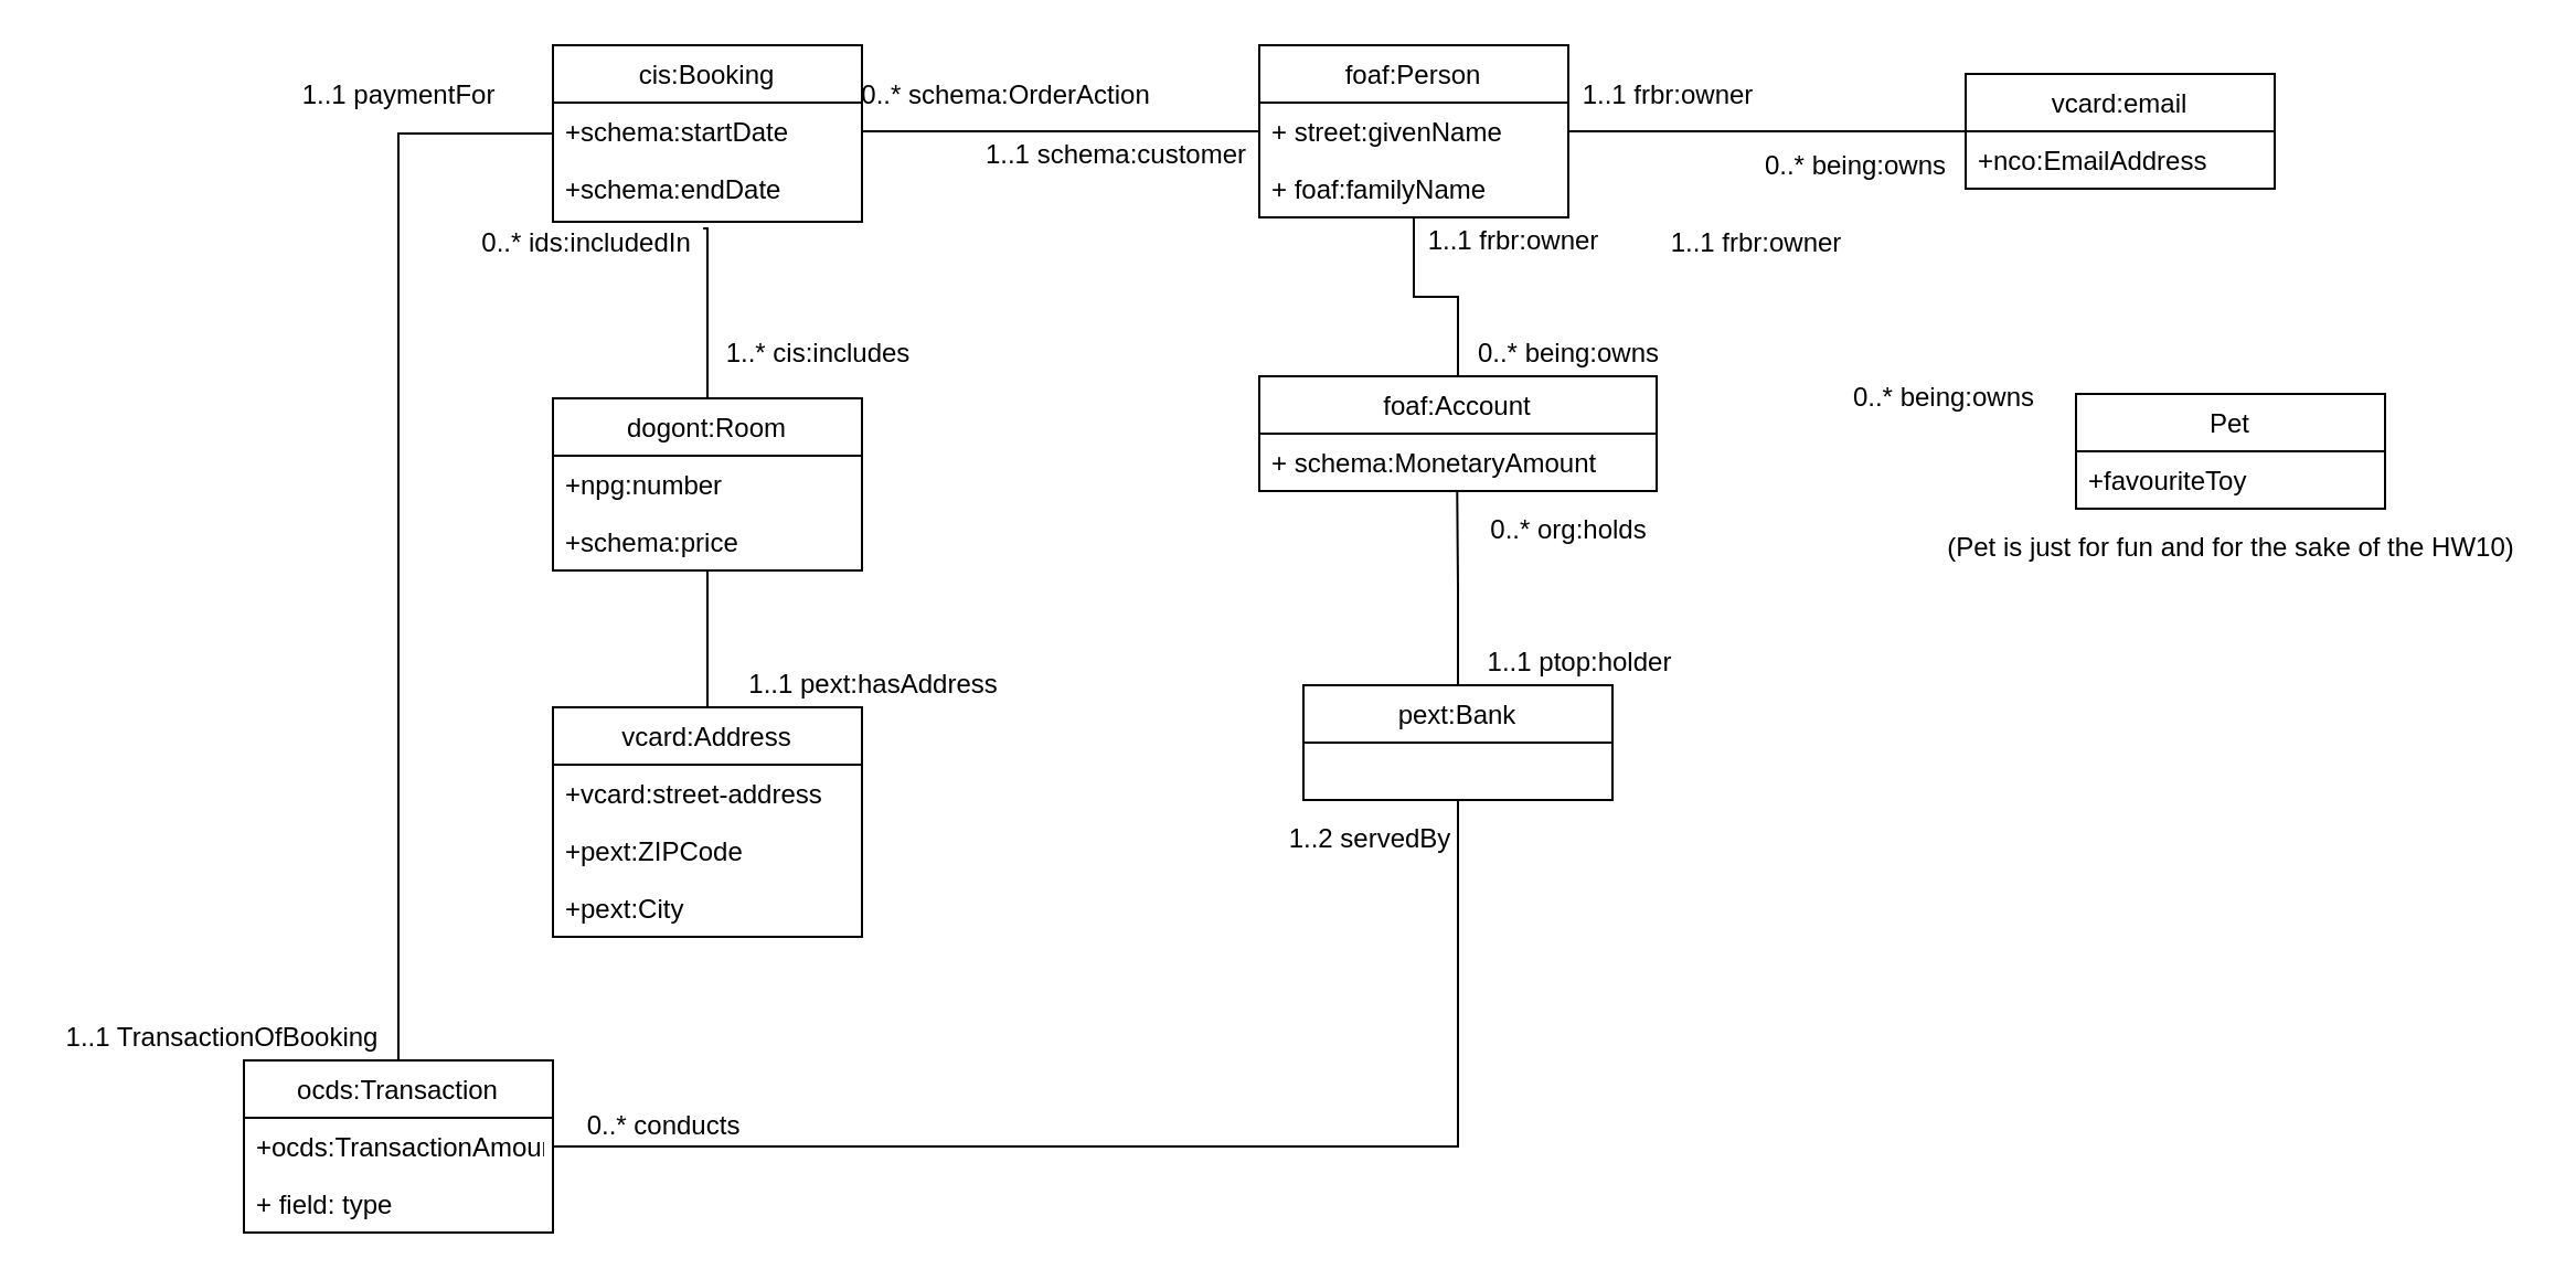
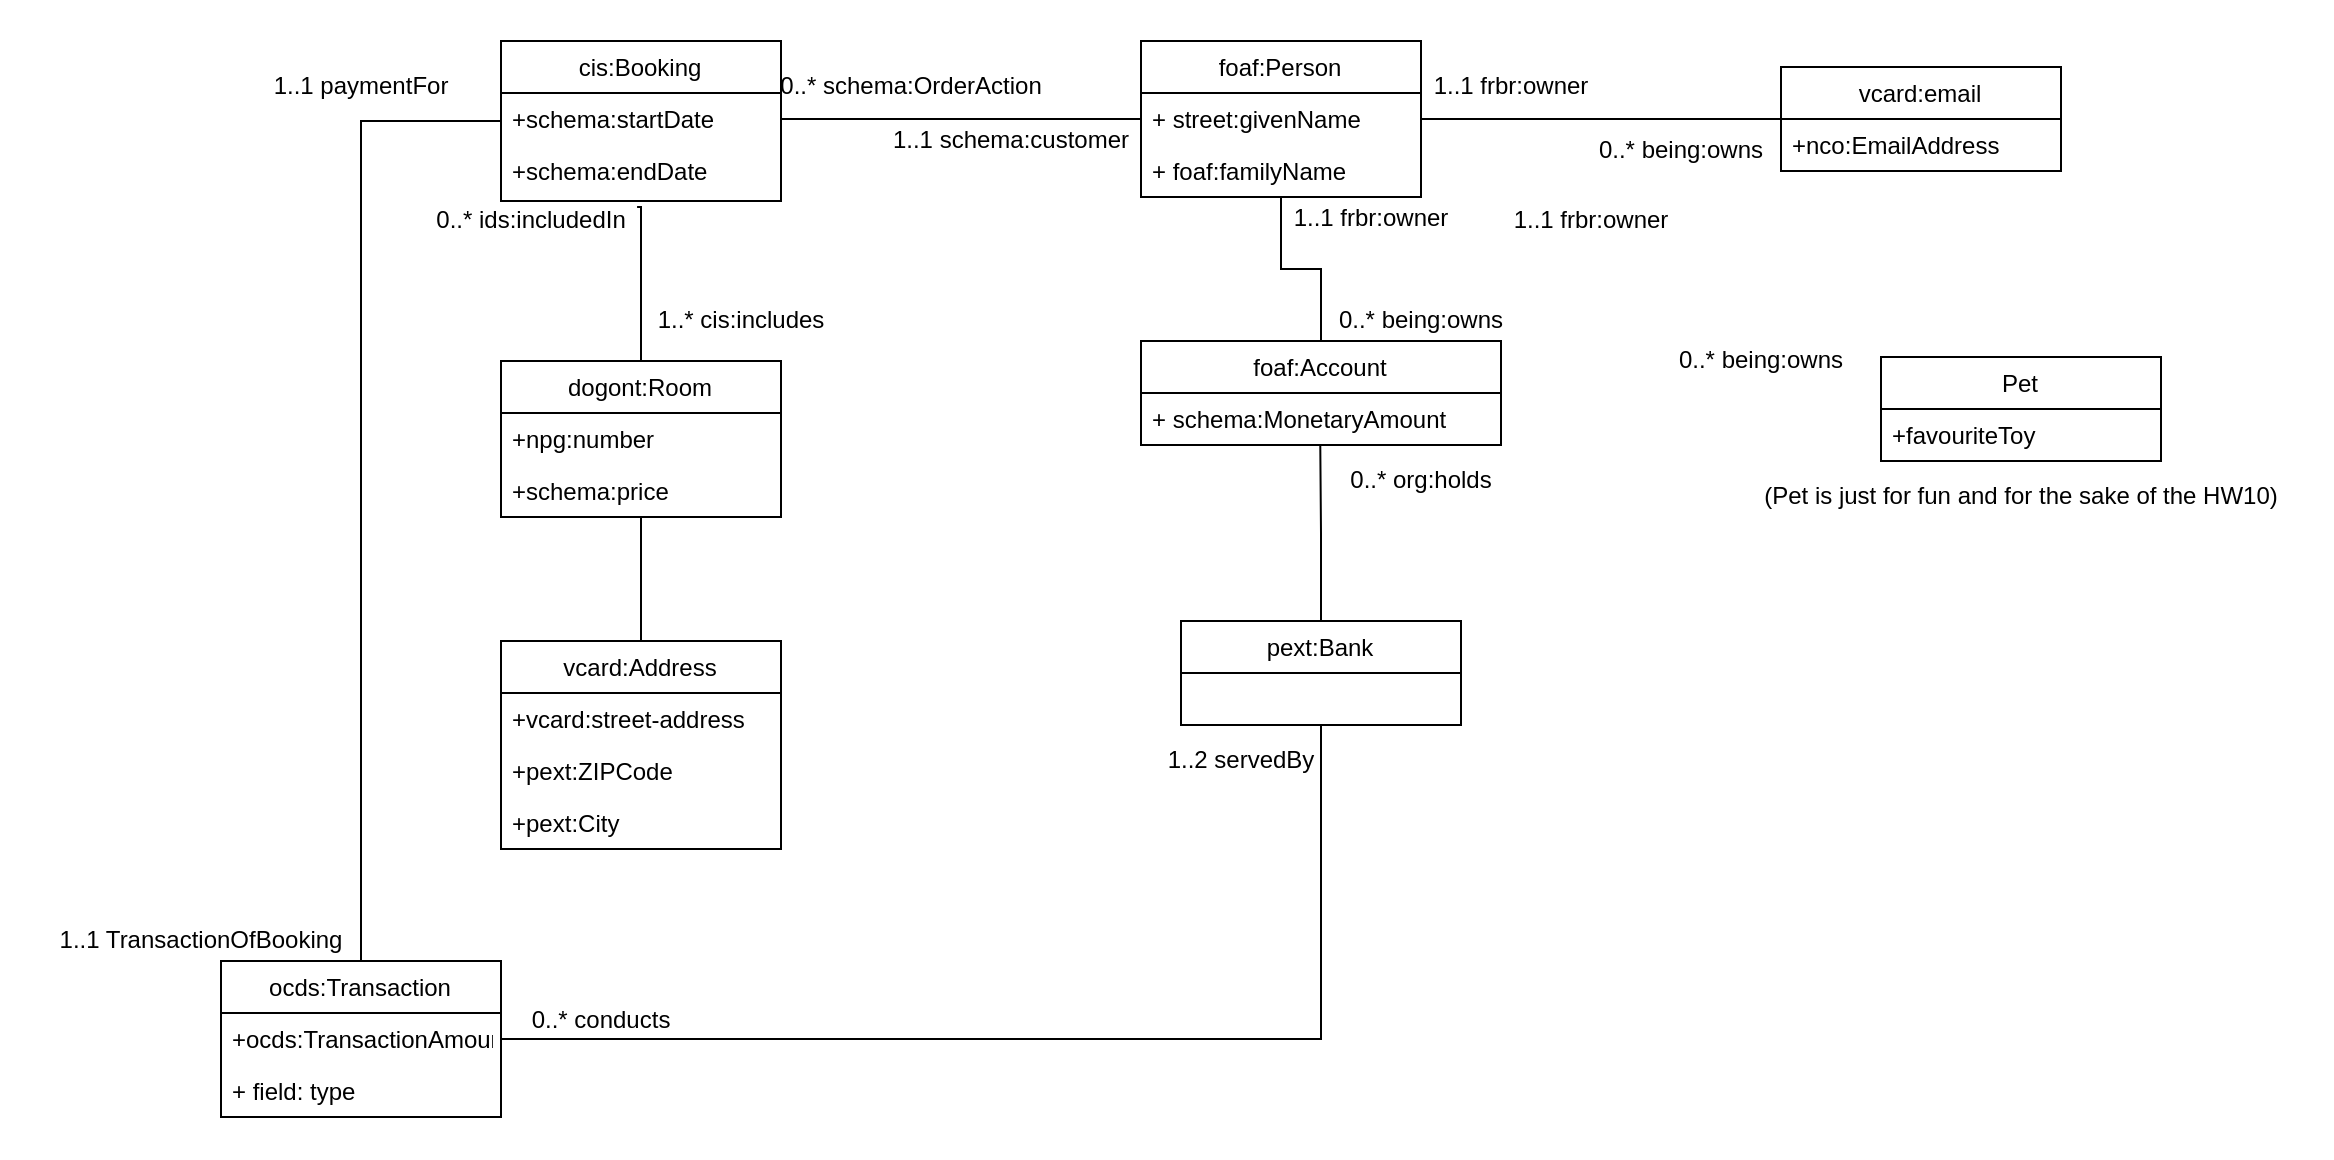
- <mxCell id="34" value="1..1 ptop:holder" style="text;html=1;align=center;verticalAlign=middle;resizable=0;points=[];autosize=1;strokeColor=none;fillColor=none;" parent="1" vertex="1"><mxGeometry x="665" y="290" width="100" height="20" as="geometry" /></mxCell>
- <mxCell id="41" value="1..1 pext:hasAddress" style="text;html=1;align=center;verticalAlign=middle;resizable=0;points=[];autosize=1;strokeColor=none;fillColor=none;" vertex="1" parent="1"><mxGeometry x="330" y="300" width="130" height="20" as="geometry" /></mxCell>
